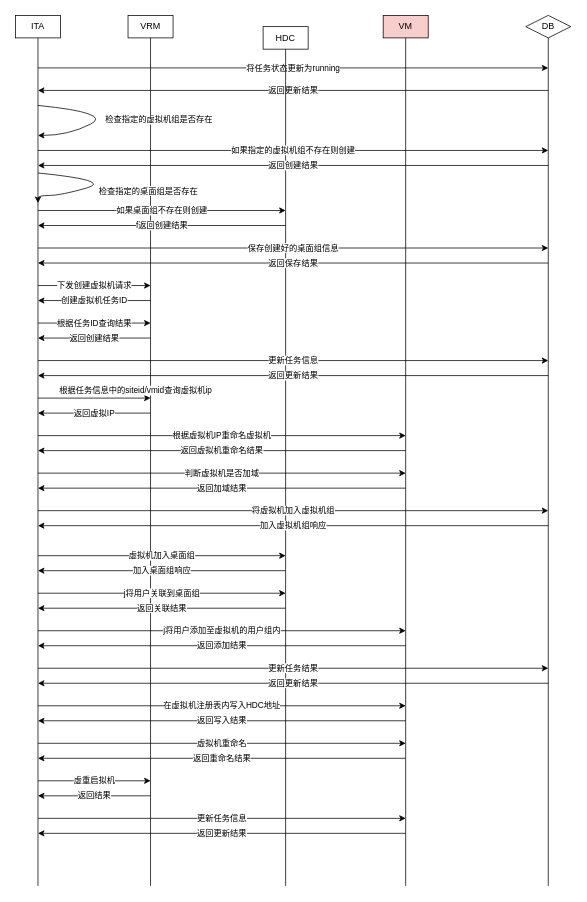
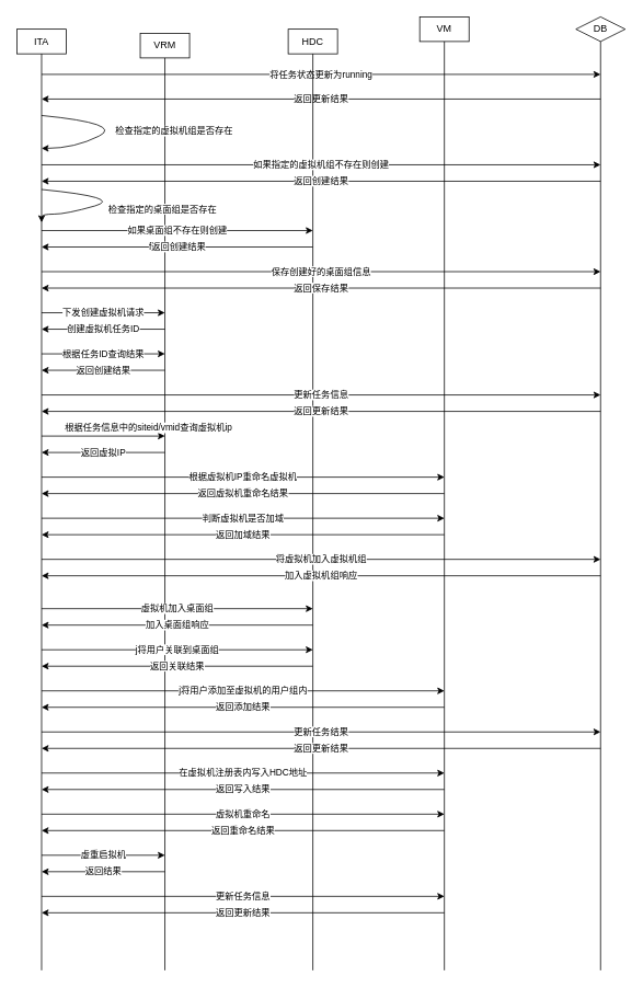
- <mxCell id="2" value="ITA" style="rounded=0;whiteSpace=wrap;html=1;" vertex="1" parent="1"><mxGeometry x="20" y="20" width="60" height="30" as="geometry" /></mxCell>
+ <mxCell id="2" value="ITA" style="rounded=0;whiteSpace=wrap;html=1;" vertex="1" parent="1"><mxGeometry x="20" y="35" width="60" height="30" as="geometry" /></mxCell>
- <mxCell id="3" value="VRM" style="rounded=0;whiteSpace=wrap;html=1;" vertex="1" parent="1"><mxGeometry x="170" y="20" width="60" height="30" as="geometry" /></mxCell>
+ <mxCell id="3" value="VRM" style="rounded=0;whiteSpace=wrap;html=1;" vertex="1" parent="1"><mxGeometry x="170" y="40" width="60" height="30" as="geometry" /></mxCell>
- <mxCell id="5" value="VM" style="rounded=0;whiteSpace=wrap;html=1;fillColor=#f8cecc;" vertex="1" parent="1"><mxGeometry x="510" y="20" width="60" height="30" as="geometry" /></mxCell>
+ <mxCell id="5" value="VM" style="rounded=0;whiteSpace=wrap;html=1;" vertex="1" parent="1"><mxGeometry x="510" y="20" width="60" height="30" as="geometry" /></mxCell>
